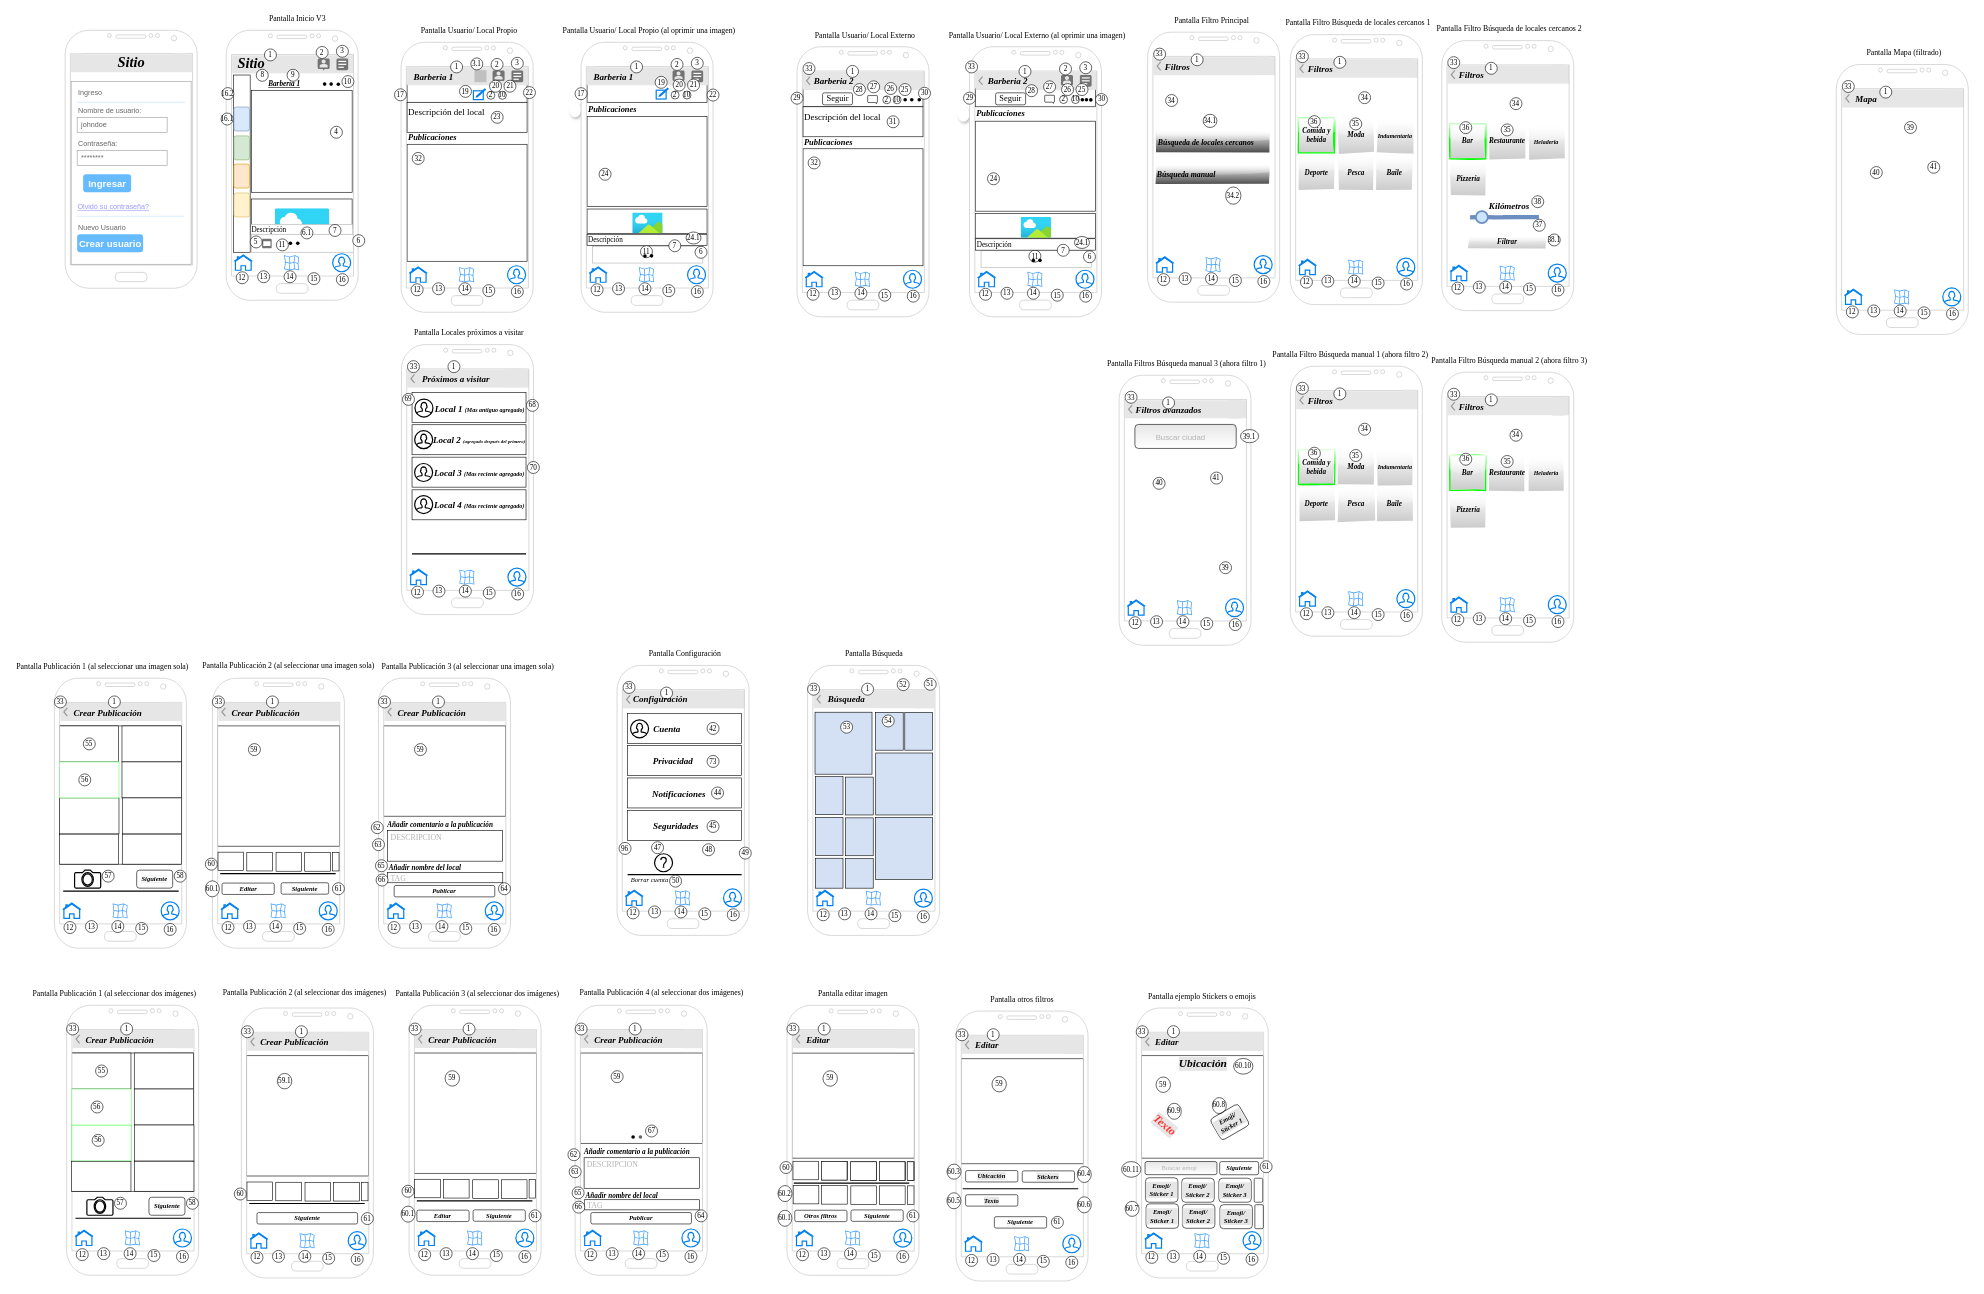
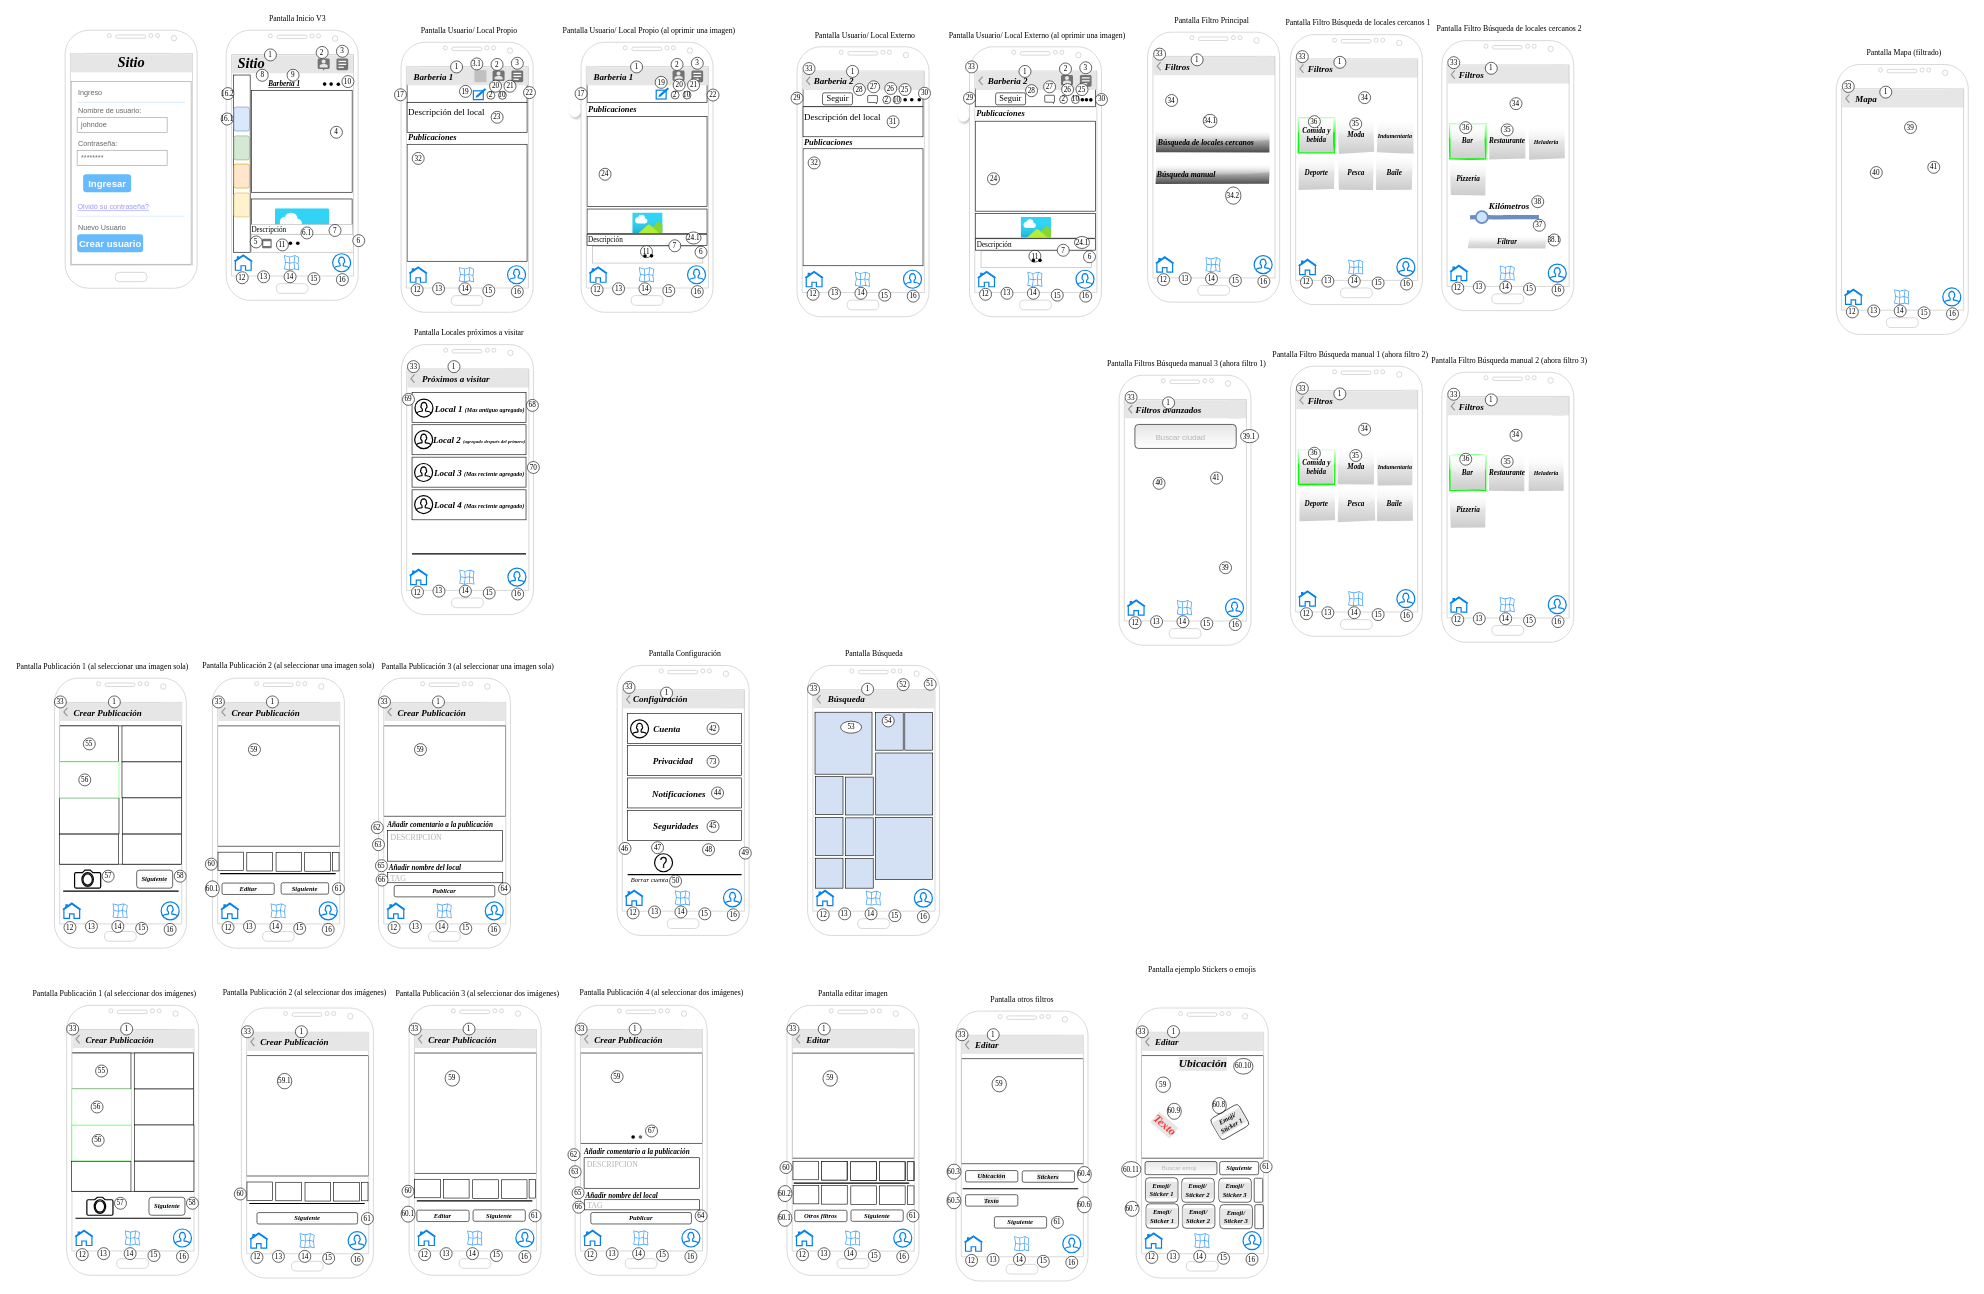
- <mxCell id="621" value="53" style="ellipse;whiteSpace=wrap;html=1;fontFamily=Times New Roman;" parent="1" vertex="1"><mxGeometry x="1400.63" y="1201.69" width="20" height="20" as="geometry" /></mxCell>
+ <mxCell id="621" value="53" style="ellipse;whiteSpace=wrap;html=1;fontFamily=Times New Roman;" parent="1" vertex="1"><mxGeometry x="1400.63" y="1201.69" width="35" height="20" as="geometry" /></mxCell>
- <mxCell id="599" value="96" style="ellipse;whiteSpace=wrap;html=1;fontFamily=Times New Roman;" parent="1" vertex="1"><mxGeometry x="1031.29" y="1403.76" width="20" height="20" as="geometry" /></mxCell>
+ <mxCell id="599" value="46" style="ellipse;whiteSpace=wrap;html=1;fontFamily=Times New Roman;" parent="1" vertex="1"><mxGeometry x="1031.29" y="1403.76" width="20" height="20" as="geometry" /></mxCell>
- <mxCell id="887" value="Pantalla ejemplo Stickers o emojis" style="text;html=1;align=center;verticalAlign=middle;resizable=0;points=[];autosize=1;strokeColor=none;fillColor=none;fontSize=13;fontFamily=Times New Roman;fontColor=#000000;" vertex="1" parent="1"><mxGeometry x="1903.45" y="1649.67" width="200" height="20" as="geometry" /></mxCell>
+ <mxCell id="887" value="Pantalla ejemplo Stickers o emojis" style="text;html=1;align=center;verticalAlign=middle;resizable=0;points=[];autosize=1;strokeColor=none;fillColor=none;fontSize=13;fontFamily=Times New Roman;fontColor=#000000;" vertex="1" parent="1"><mxGeometry x="1903.45" y="1604.67" width="200" height="20" as="geometry" /></mxCell>
